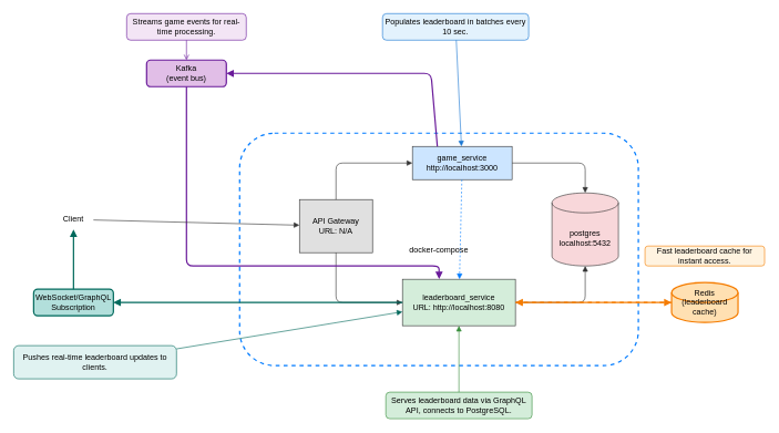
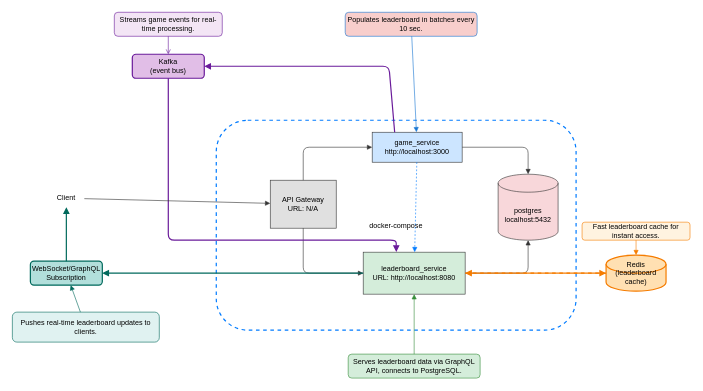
- <mxCell id="28" value="Populates leaderboard in batches every 10 sec." style="rounded=1;whiteSpace=wrap;html=1;fillColor=#e3f2fd;strokeColor=#1976d2;" vertex="1" parent="1"><mxGeometry x="575" width="220" height="40" as="geometry" y="20" /></mxCell>
+ <mxCell id="28" value="Populates leaderboard in batches every 10 sec." style="rounded=1;whiteSpace=wrap;html=1;fillColor=#f8cecc;strokeColor=#1976d2;" vertex="1" parent="1"><mxGeometry x="575" width="220" height="40" as="geometry" y="20" /></mxCell>
+ <mxCell id="24" style="edgeStyle=none;html=1;endArrow=block;strokeColor=#f57c00;" edge="1" parent="1" source="23" target="13"><mxGeometry relative="1" as="geometry" /></mxCell>
- <mxCell id="26" style="edgeStyle=none;html=1;endArrow=block;strokeColor=#00695c;" edge="1" parent="1" source="25" target="5"><mxGeometry relative="1" as="geometry" /></mxCell>
+ <mxCell id="26" style="edgeStyle=none;html=1;endArrow=block;strokeColor=#00695c;" edge="1" parent="1" source="25" target="14"><mxGeometry relative="1" as="geometry" /></mxCell>
